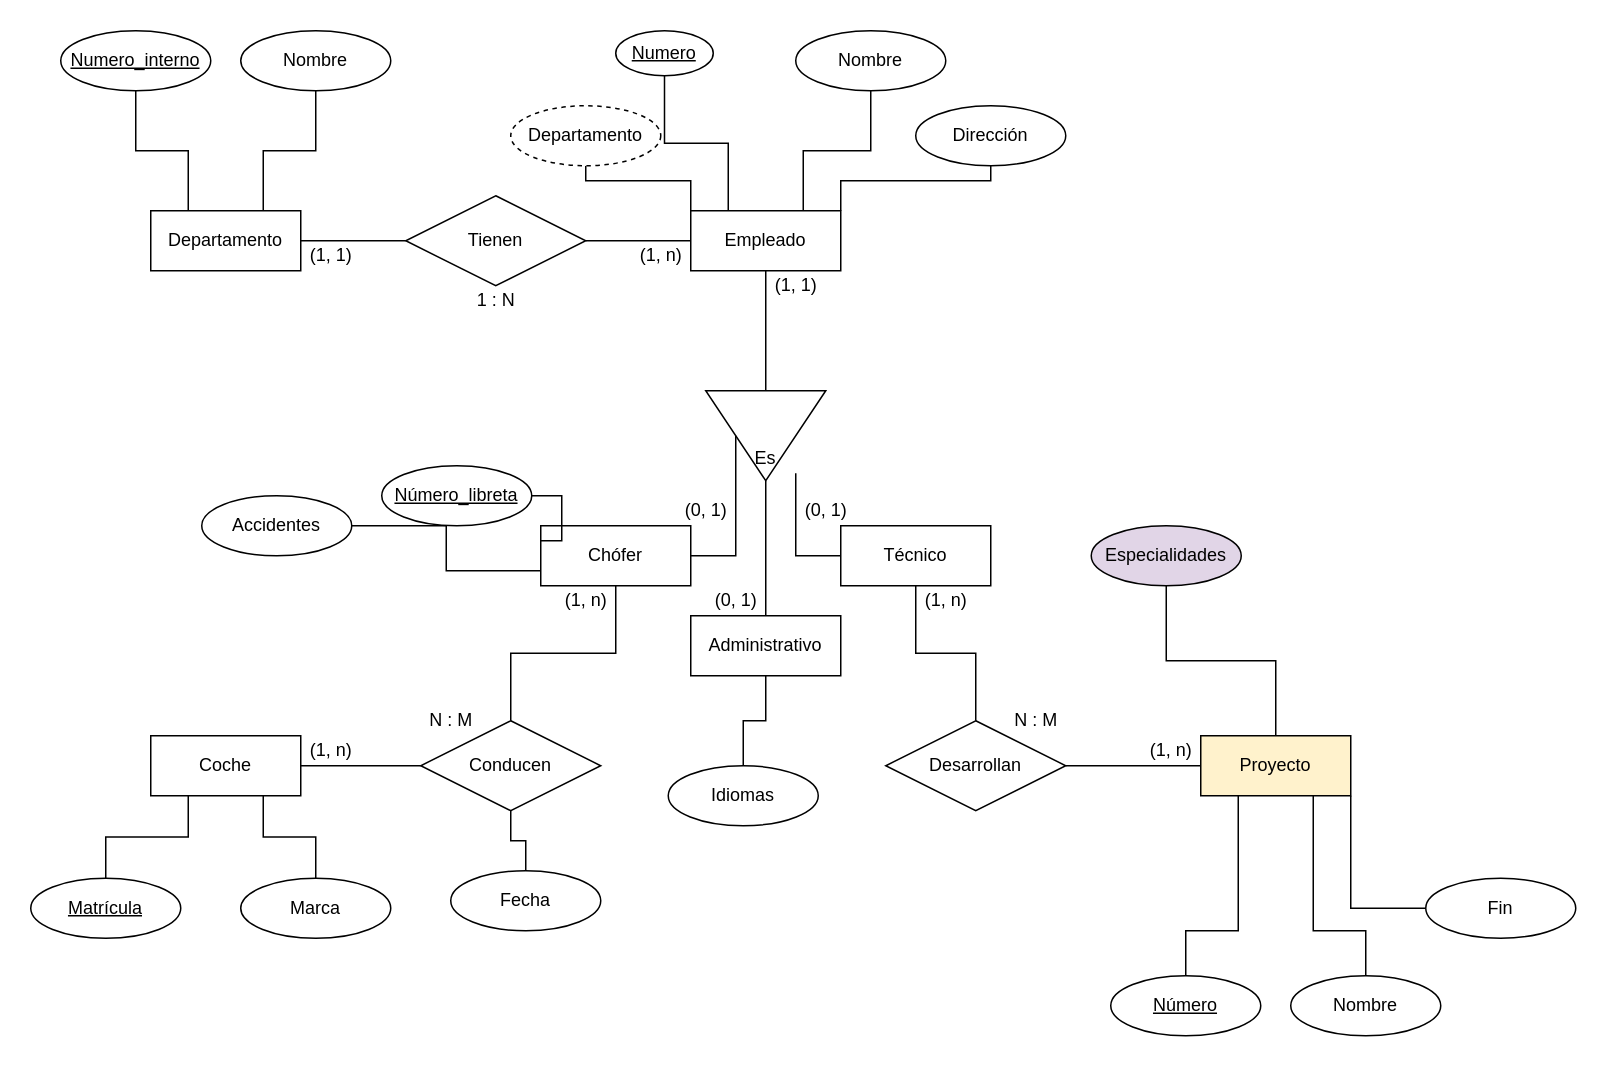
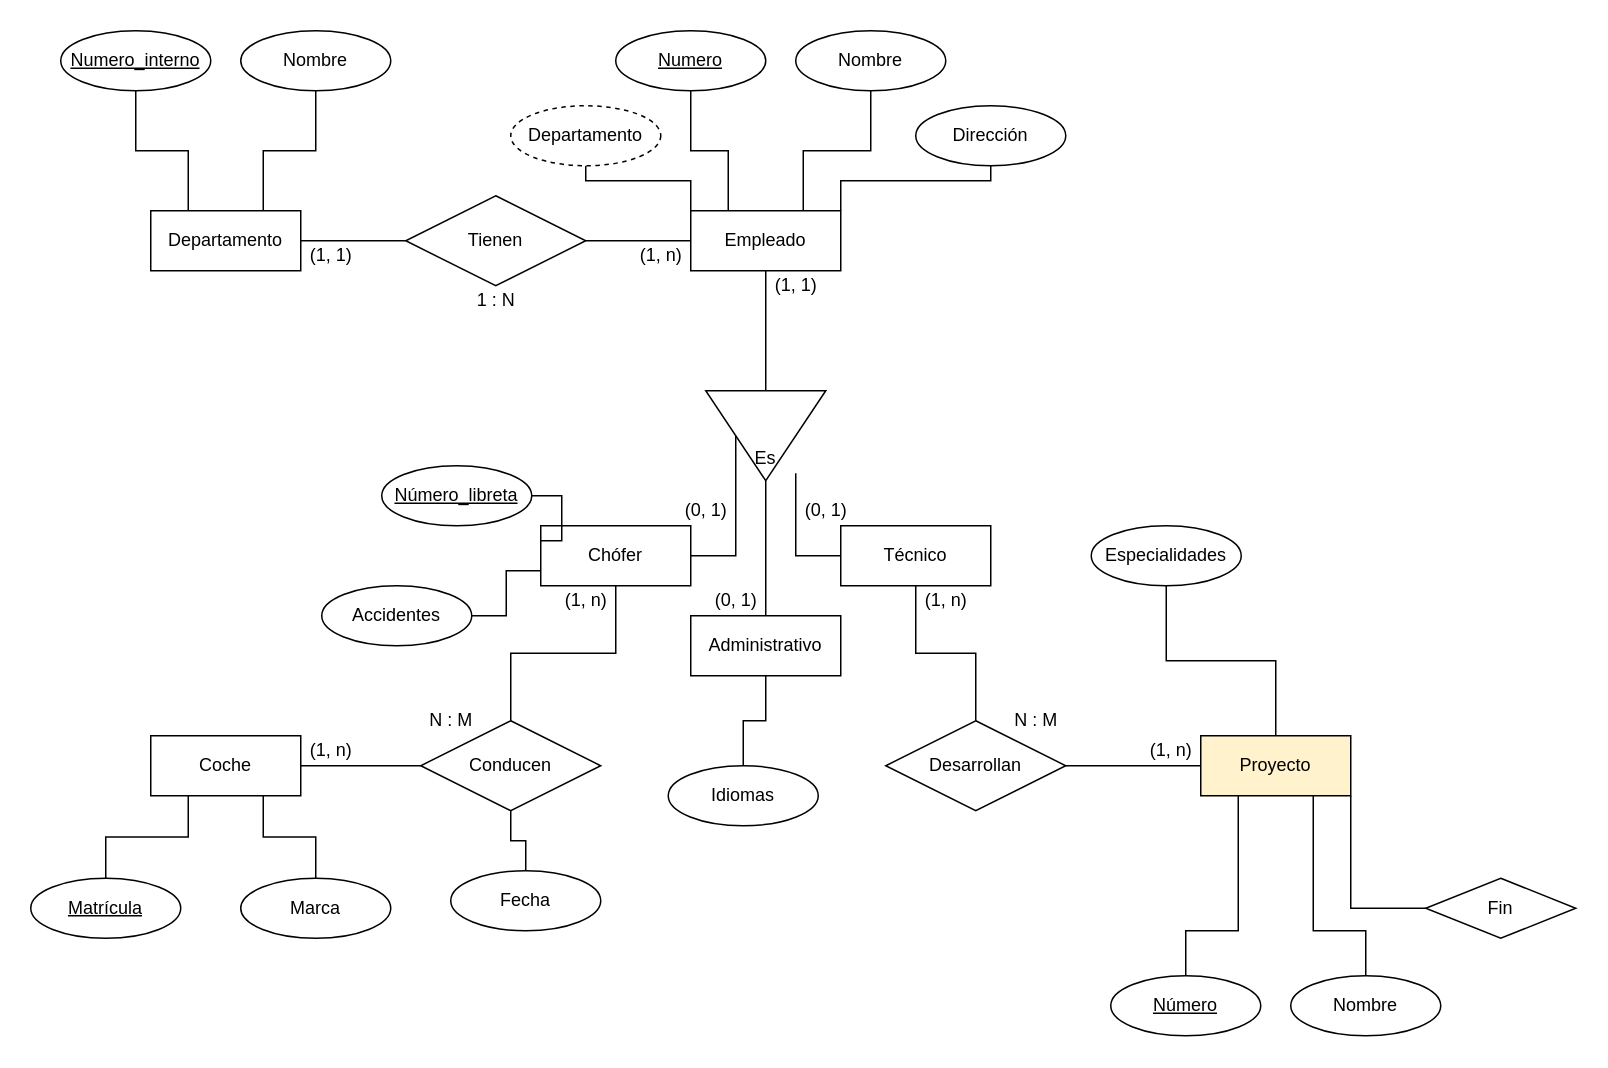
- <mxCell id="15" value="Numero" style="ellipse;whiteSpace=wrap;html=1;align=center;fontStyle=4;" vertex="1" parent="1"><mxGeometry x="410" y="20" width="65" height="30" as="geometry" /></mxCell>
+ <mxCell id="15" value="Numero" style="ellipse;whiteSpace=wrap;html=1;align=center;fontStyle=4;" vertex="1" parent="1"><mxGeometry x="410" width="100" height="40" as="geometry" y="20" /></mxCell>
- <mxCell id="34" value="Accidentes" style="ellipse;whiteSpace=wrap;html=1;align=center;" vertex="1" parent="1"><mxGeometry x="134" y="330" width="100" height="40" as="geometry" /></mxCell>
+ <mxCell id="34" value="Accidentes" style="ellipse;whiteSpace=wrap;html=1;align=center;" vertex="1" parent="1"><mxGeometry x="214" y="390" width="100" height="40" as="geometry" /></mxCell>
- <mxCell id="36" value="Especialidades" style="ellipse;whiteSpace=wrap;html=1;align=center;fillColor=#e1d5e7;" vertex="1" parent="1"><mxGeometry x="727" y="350" width="100" height="40" as="geometry" /></mxCell>
+ <mxCell id="36" value="Especialidades" style="ellipse;whiteSpace=wrap;html=1;align=center;" vertex="1" parent="1"><mxGeometry x="727" y="350" width="100" height="40" as="geometry" /></mxCell>
- <mxCell id="55" value="Fin" style="ellipse;whiteSpace=wrap;html=1;align=center;" vertex="1" parent="1"><mxGeometry x="950" y="585" width="100" height="40" as="geometry" /></mxCell>
+ <mxCell id="55" value="Fin" style="rhombus;whiteSpace=wrap;html=1;align=center;" vertex="1" parent="1"><mxGeometry x="950" y="585" width="100" height="40" as="geometry" /></mxCell>
